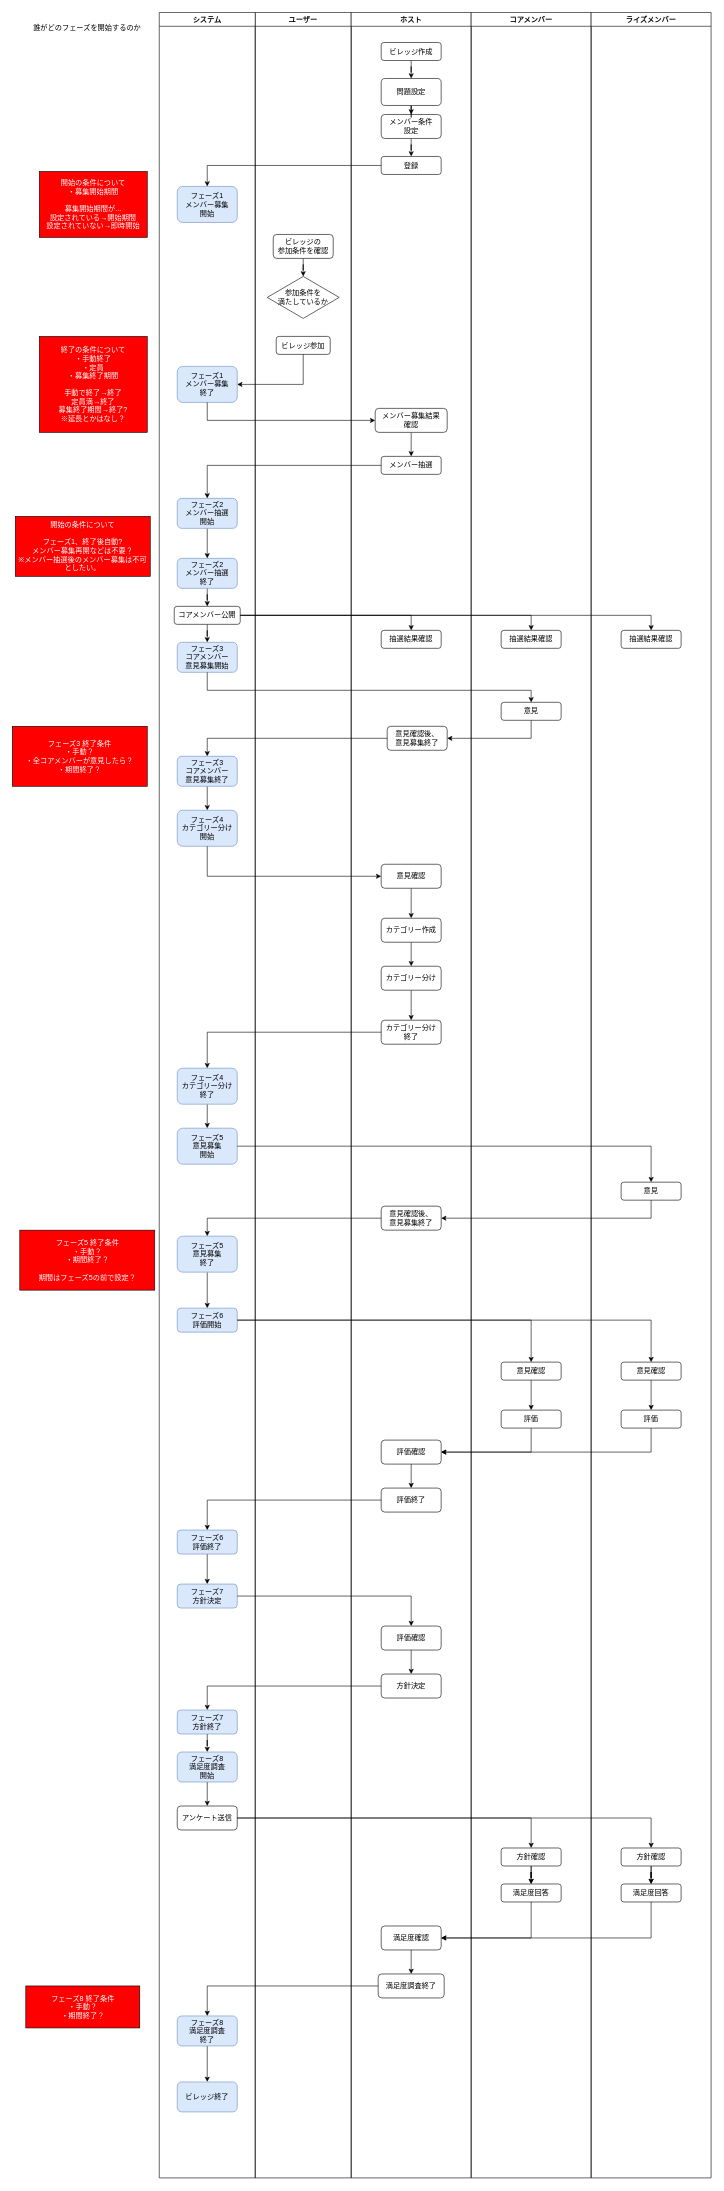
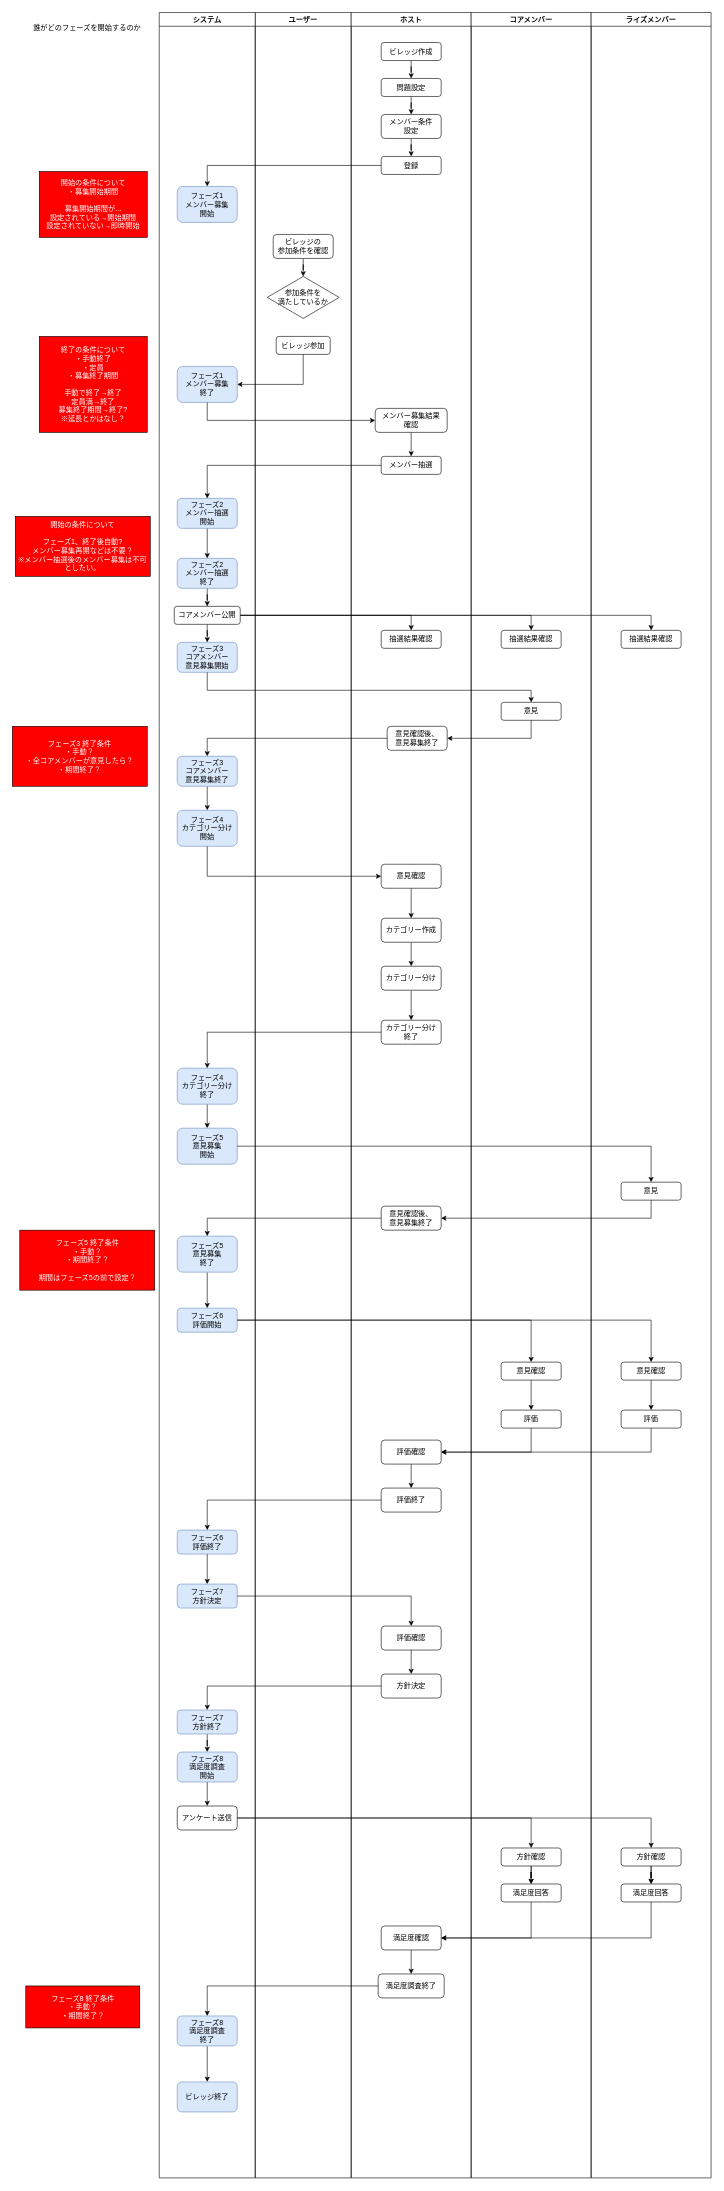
- <mxCell id="14" value="問題設定" style="rounded=1;whiteSpace=wrap;html=1;" vertex="1" parent="7"><mxGeometry x="50" y="110" width="100" height="45" as="geometry" /></mxCell>
+ <mxCell id="14" value="問題設定" style="rounded=1;whiteSpace=wrap;html=1;" vertex="1" parent="7"><mxGeometry x="50" y="110" width="100" height="30" as="geometry" /></mxCell>
